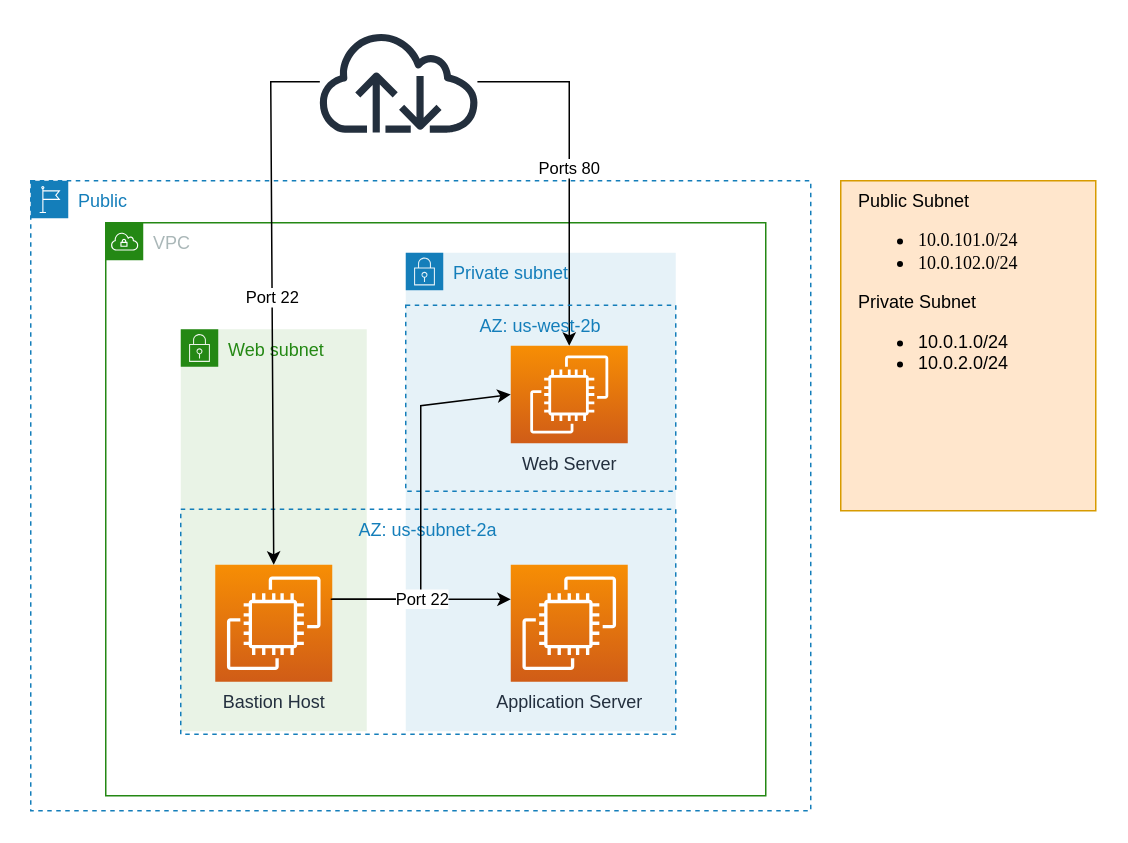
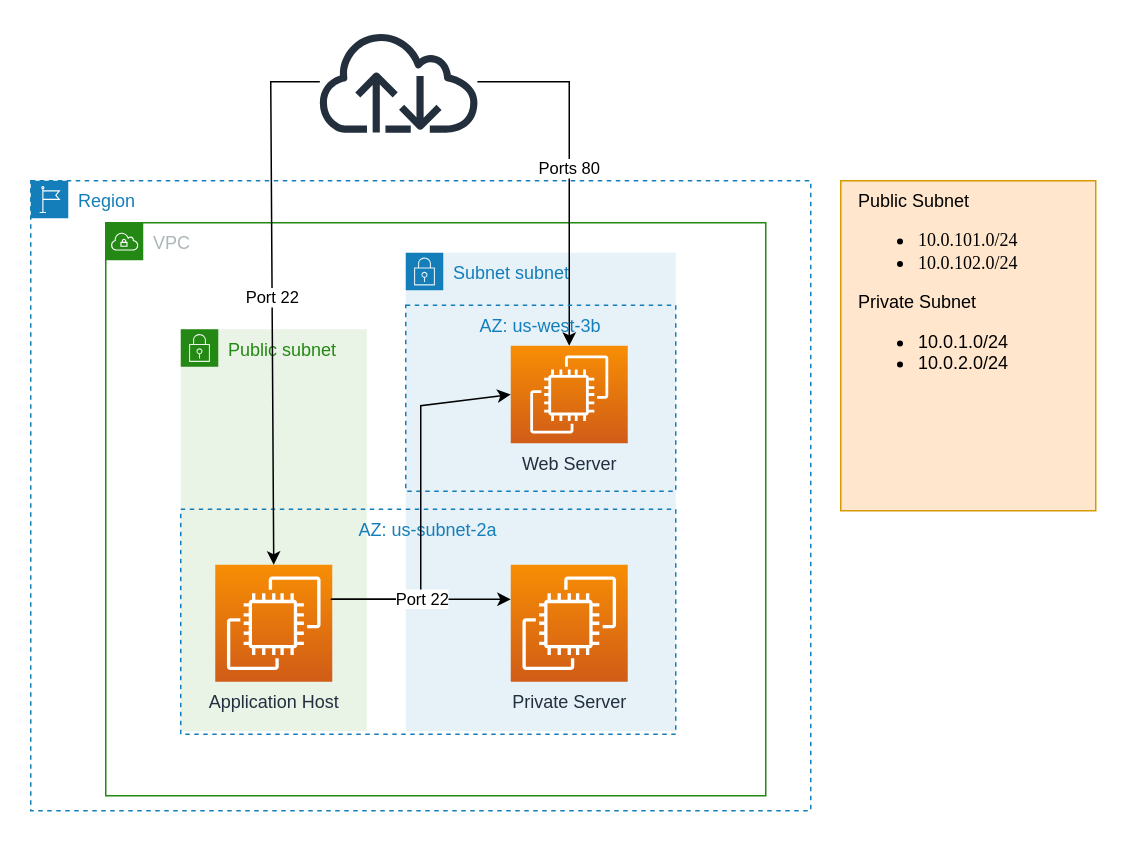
- <mxCell id="7" value="Public" style="points=[[0,0],[0.25,0],[0.5,0],[0.75,0],[1,0],[1,0.25],[1,0.5],[1,0.75],[1,1],[0.75,1],[0.5,1],[0.25,1],[0,1],[0,0.75],[0,0.5],[0,0.25]];outlineConnect=0;gradientColor=none;html=1;whiteSpace=wrap;fontSize=12;fontStyle=0;container=1;pointerEvents=0;collapsible=0;recursiveResize=0;shape=mxgraph.aws4.group;grIcon=mxgraph.aws4.group_region;strokeColor=#147EBA;fillColor=none;verticalAlign=top;align=left;spacingLeft=30;fontColor=#147EBA;dashed=1;" parent="1" vertex="1"><mxGeometry x="20" y="120" width="520" height="420" as="geometry" /></mxCell>
+ <mxCell id="7" value="Region" style="points=[[0,0],[0.25,0],[0.5,0],[0.75,0],[1,0],[1,0.25],[1,0.5],[1,0.75],[1,1],[0.75,1],[0.5,1],[0.25,1],[0,1],[0,0.75],[0,0.5],[0,0.25]];outlineConnect=0;gradientColor=none;html=1;whiteSpace=wrap;fontSize=12;fontStyle=0;container=1;pointerEvents=0;collapsible=0;recursiveResize=0;shape=mxgraph.aws4.group;grIcon=mxgraph.aws4.group_region;strokeColor=#147EBA;fillColor=none;verticalAlign=top;align=left;spacingLeft=30;fontColor=#147EBA;dashed=1;" parent="1" vertex="1"><mxGeometry x="20" y="120" width="520" height="420" as="geometry" /></mxCell>
- <mxCell id="3" value="Private subnet" style="points=[[0,0],[0.25,0],[0.5,0],[0.75,0],[1,0],[1,0.25],[1,0.5],[1,0.75],[1,1],[0.75,1],[0.5,1],[0.25,1],[0,1],[0,0.75],[0,0.5],[0,0.25]];outlineConnect=0;gradientColor=none;html=1;whiteSpace=wrap;fontSize=12;fontStyle=0;container=1;pointerEvents=0;collapsible=0;recursiveResize=0;shape=mxgraph.aws4.group;grIcon=mxgraph.aws4.group_security_group;grStroke=0;strokeColor=#147EBA;fillColor=#E6F2F8;verticalAlign=top;align=left;spacingLeft=30;fontColor=#147EBA;dashed=0;" parent="2" vertex="1"><mxGeometry x="200" y="20" width="180" height="319" as="geometry" /></mxCell>
+ <mxCell id="3" value="Subnet subnet" style="points=[[0,0],[0.25,0],[0.5,0],[0.75,0],[1,0],[1,0.25],[1,0.5],[1,0.75],[1,1],[0.75,1],[0.5,1],[0.25,1],[0,1],[0,0.75],[0,0.5],[0,0.25]];outlineConnect=0;gradientColor=none;html=1;whiteSpace=wrap;fontSize=12;fontStyle=0;container=1;pointerEvents=0;collapsible=0;recursiveResize=0;shape=mxgraph.aws4.group;grIcon=mxgraph.aws4.group_security_group;grStroke=0;strokeColor=#147EBA;fillColor=#E6F2F8;verticalAlign=top;align=left;spacingLeft=30;fontColor=#147EBA;dashed=0;" parent="2" vertex="1"><mxGeometry x="200" y="20" width="180" height="319" as="geometry" /></mxCell>
- <mxCell id="11" value="AZ: us-west-2b" style="fillColor=none;strokeColor=#147EBA;dashed=1;verticalAlign=top;fontStyle=0;fontColor=#147EBA;whiteSpace=wrap;html=1;" parent="7" vertex="1"><mxGeometry x="250" y="83" width="180" height="124" as="geometry" /></mxCell>
+ <mxCell id="11" value="AZ: us-west-3b" style="fillColor=none;strokeColor=#147EBA;dashed=1;verticalAlign=top;fontStyle=0;fontColor=#147EBA;whiteSpace=wrap;html=1;" parent="7" vertex="1"><mxGeometry x="250" y="83" width="180" height="124" as="geometry" /></mxCell>
- <mxCell id="8" value="Web subnet" style="points=[[0,0],[0.25,0],[0.5,0],[0.75,0],[1,0],[1,0.25],[1,0.5],[1,0.75],[1,1],[0.75,1],[0.5,1],[0.25,1],[0,1],[0,0.75],[0,0.5],[0,0.25]];outlineConnect=0;gradientColor=none;html=1;whiteSpace=wrap;fontSize=12;fontStyle=0;container=1;pointerEvents=0;collapsible=0;recursiveResize=0;shape=mxgraph.aws4.group;grIcon=mxgraph.aws4.group_security_group;grStroke=0;strokeColor=#248814;fillColor=#E9F3E6;verticalAlign=top;align=left;spacingLeft=30;fontColor=#248814;dashed=0;" parent="7" vertex="1"><mxGeometry x="100" y="99" width="124" height="268" as="geometry" /></mxCell>
+ <mxCell id="8" value="Public subnet" style="points=[[0,0],[0.25,0],[0.5,0],[0.75,0],[1,0],[1,0.25],[1,0.5],[1,0.75],[1,1],[0.75,1],[0.5,1],[0.25,1],[0,1],[0,0.75],[0,0.5],[0,0.25]];outlineConnect=0;gradientColor=none;html=1;whiteSpace=wrap;fontSize=12;fontStyle=0;container=1;pointerEvents=0;collapsible=0;recursiveResize=0;shape=mxgraph.aws4.group;grIcon=mxgraph.aws4.group_security_group;grStroke=0;strokeColor=#248814;fillColor=#E9F3E6;verticalAlign=top;align=left;spacingLeft=30;fontColor=#248814;dashed=0;" parent="7" vertex="1"><mxGeometry x="100" y="99" width="124" height="268" as="geometry" /></mxCell>
- <mxCell id="9" value="Bastion Host" style="points=[[0,0,0],[0.25,0,0],[0.5,0,0],[0.75,0,0],[1,0,0],[0,1,0],[0.25,1,0],[0.5,1,0],[0.75,1,0],[1,1,0],[0,0.25,0],[0,0.5,0],[0,0.75,0],[1,0.25,0],[1,0.5,0],[1,0.75,0]];outlineConnect=0;fontColor=#232F3E;gradientColor=#F78E04;gradientDirection=north;fillColor=#D05C17;strokeColor=#ffffff;dashed=0;verticalLabelPosition=bottom;verticalAlign=top;align=center;html=1;fontSize=12;fontStyle=0;aspect=fixed;shape=mxgraph.aws4.resourceIcon;resIcon=mxgraph.aws4.ec2;" parent="8" vertex="1"><mxGeometry x="23" y="157" width="78" height="78" as="geometry" /></mxCell>
+ <mxCell id="9" value="Application Host" style="points=[[0,0,0],[0.25,0,0],[0.5,0,0],[0.75,0,0],[1,0,0],[0,1,0],[0.25,1,0],[0.5,1,0],[0.75,1,0],[1,1,0],[0,0.25,0],[0,0.5,0],[0,0.75,0],[1,0.25,0],[1,0.5,0],[1,0.75,0]];outlineConnect=0;fontColor=#232F3E;gradientColor=#F78E04;gradientDirection=north;fillColor=#D05C17;strokeColor=#ffffff;dashed=0;verticalLabelPosition=bottom;verticalAlign=top;align=center;html=1;fontSize=12;fontStyle=0;aspect=fixed;shape=mxgraph.aws4.resourceIcon;resIcon=mxgraph.aws4.ec2;" parent="8" vertex="1"><mxGeometry x="23" y="157" width="78" height="78" as="geometry" /></mxCell>
- <mxCell id="5" value="Application Server" style="points=[[0,0,0],[0.25,0,0],[0.5,0,0],[0.75,0,0],[1,0,0],[0,1,0],[0.25,1,0],[0.5,1,0],[0.75,1,0],[1,1,0],[0,0.25,0],[0,0.5,0],[0,0.75,0],[1,0.25,0],[1,0.5,0],[1,0.75,0]];outlineConnect=0;fontColor=#232F3E;gradientColor=#F78E04;gradientDirection=north;fillColor=#D05C17;strokeColor=#ffffff;dashed=0;verticalLabelPosition=bottom;verticalAlign=top;align=center;html=1;fontSize=12;fontStyle=0;aspect=fixed;shape=mxgraph.aws4.resourceIcon;resIcon=mxgraph.aws4.ec2;" parent="1" vertex="1"><mxGeometry x="340" y="376" width="78" height="78" as="geometry" /></mxCell>
+ <mxCell id="5" value="Private Server" style="points=[[0,0,0],[0.25,0,0],[0.5,0,0],[0.75,0,0],[1,0,0],[0,1,0],[0.25,1,0],[0.5,1,0],[0.75,1,0],[1,1,0],[0,0.25,0],[0,0.5,0],[0,0.75,0],[1,0.25,0],[1,0.5,0],[1,0.75,0]];outlineConnect=0;fontColor=#232F3E;gradientColor=#F78E04;gradientDirection=north;fillColor=#D05C17;strokeColor=#ffffff;dashed=0;verticalLabelPosition=bottom;verticalAlign=top;align=center;html=1;fontSize=12;fontStyle=0;aspect=fixed;shape=mxgraph.aws4.resourceIcon;resIcon=mxgraph.aws4.ec2;" parent="1" vertex="1"><mxGeometry x="340" y="376" width="78" height="78" as="geometry" /></mxCell>
